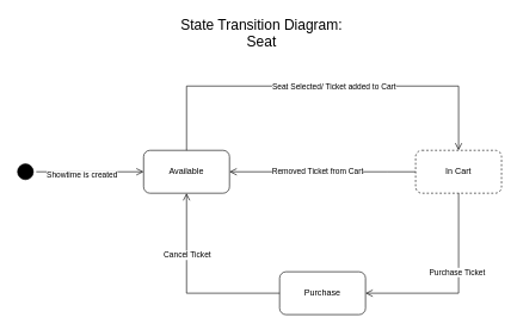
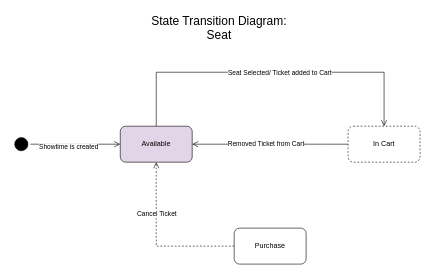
- <mxCell id="2" value="Available" style="rounded=1;whiteSpace=wrap;html=1;" vertex="1" parent="1"><mxGeometry x="200" y="210" width="120" height="60" as="geometry" /></mxCell>
+ <mxCell id="2" value="Available" style="rounded=1;whiteSpace=wrap;html=1;fillColor=#e1d5e7;" vertex="1" parent="1"><mxGeometry x="200" y="210" width="120" height="60" as="geometry" /></mxCell>
- <mxCell id="15" value="" style="edgeStyle=orthogonalEdgeStyle;html=1;verticalAlign=bottom;endArrow=open;endSize=8;strokeColor=#000000;rounded=0;entryX=0.5;entryY=1;entryDx=0;entryDy=0;exitX=0;exitY=0.5;exitDx=0;exitDy=0;" edge="1" parent="1" source="6" target="2"><mxGeometry relative="1" as="geometry"><mxPoint x="110" y="414" as="targetPoint" /><mxPoint x="370" y="414" as="sourcePoint" /><Array as="points"><mxPoint x="260" y="410" /></Array></mxGeometry></mxCell>
+ <mxCell id="15" value="" style="edgeStyle=orthogonalEdgeStyle;html=1;verticalAlign=bottom;endArrow=open;endSize=8;strokeColor=#000000;rounded=0;entryX=0.5;entryY=1;entryDx=0;entryDy=0;exitX=0;exitY=0.5;exitDx=0;exitDy=0;dashed=1;" edge="1" parent="1" source="6" target="2"><mxGeometry relative="1" as="geometry"><mxPoint x="110" y="414" as="targetPoint" /><mxPoint x="370" y="414" as="sourcePoint" /><Array as="points"><mxPoint x="260" y="410" /></Array></mxGeometry></mxCell>
- <mxCell id="13" value="" style="edgeStyle=orthogonalEdgeStyle;html=1;verticalAlign=bottom;endArrow=open;endSize=8;strokeColor=#000000;rounded=0;entryX=1;entryY=0.5;entryDx=0;entryDy=0;exitX=0.5;exitY=1;exitDx=0;exitDy=0;" edge="1" parent="1" source="7" target="6"><mxGeometry relative="1" as="geometry"><mxPoint x="770" y="310" as="targetPoint" /><mxPoint x="1030" y="310" as="sourcePoint" /><Array as="points"><mxPoint x="640" y="410" /></Array></mxGeometry></mxCell>
- <mxCell id="14" value="Purchase Ticket" style="edgeLabel;html=1;align=center;verticalAlign=middle;resizable=0;points=[];" vertex="1" connectable="0" parent="13"><mxGeometry x="0.059" y="-2" relative="1" as="geometry"><mxPoint y="-28" as="offset" /></mxGeometry></mxCell>
